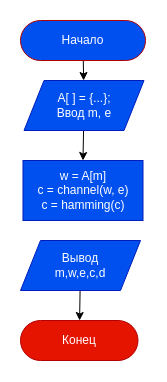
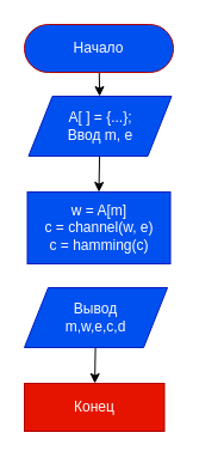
- <mxCell id="4" value="Конец&lt;br&gt;" style="rounded=1;whiteSpace=wrap;html=1;arcSize=50;fillColor=#e51400;fontColor=#ffffff;strokeColor=#B20000;" vertex="1" parent="1"><mxGeometry x="20" y="320" width="117.5" height="40" as="geometry" /></mxCell>
+ <mxCell id="4" value="Конец&lt;br&gt;" style="whiteSpace=wrap;html=1;arcSize=50;fillColor=#e51400;fontColor=#ffffff;strokeColor=#B20000;rounded=0;" vertex="1" parent="1"><mxGeometry x="20" y="320" width="117.5" height="40" as="geometry" /></mxCell>
